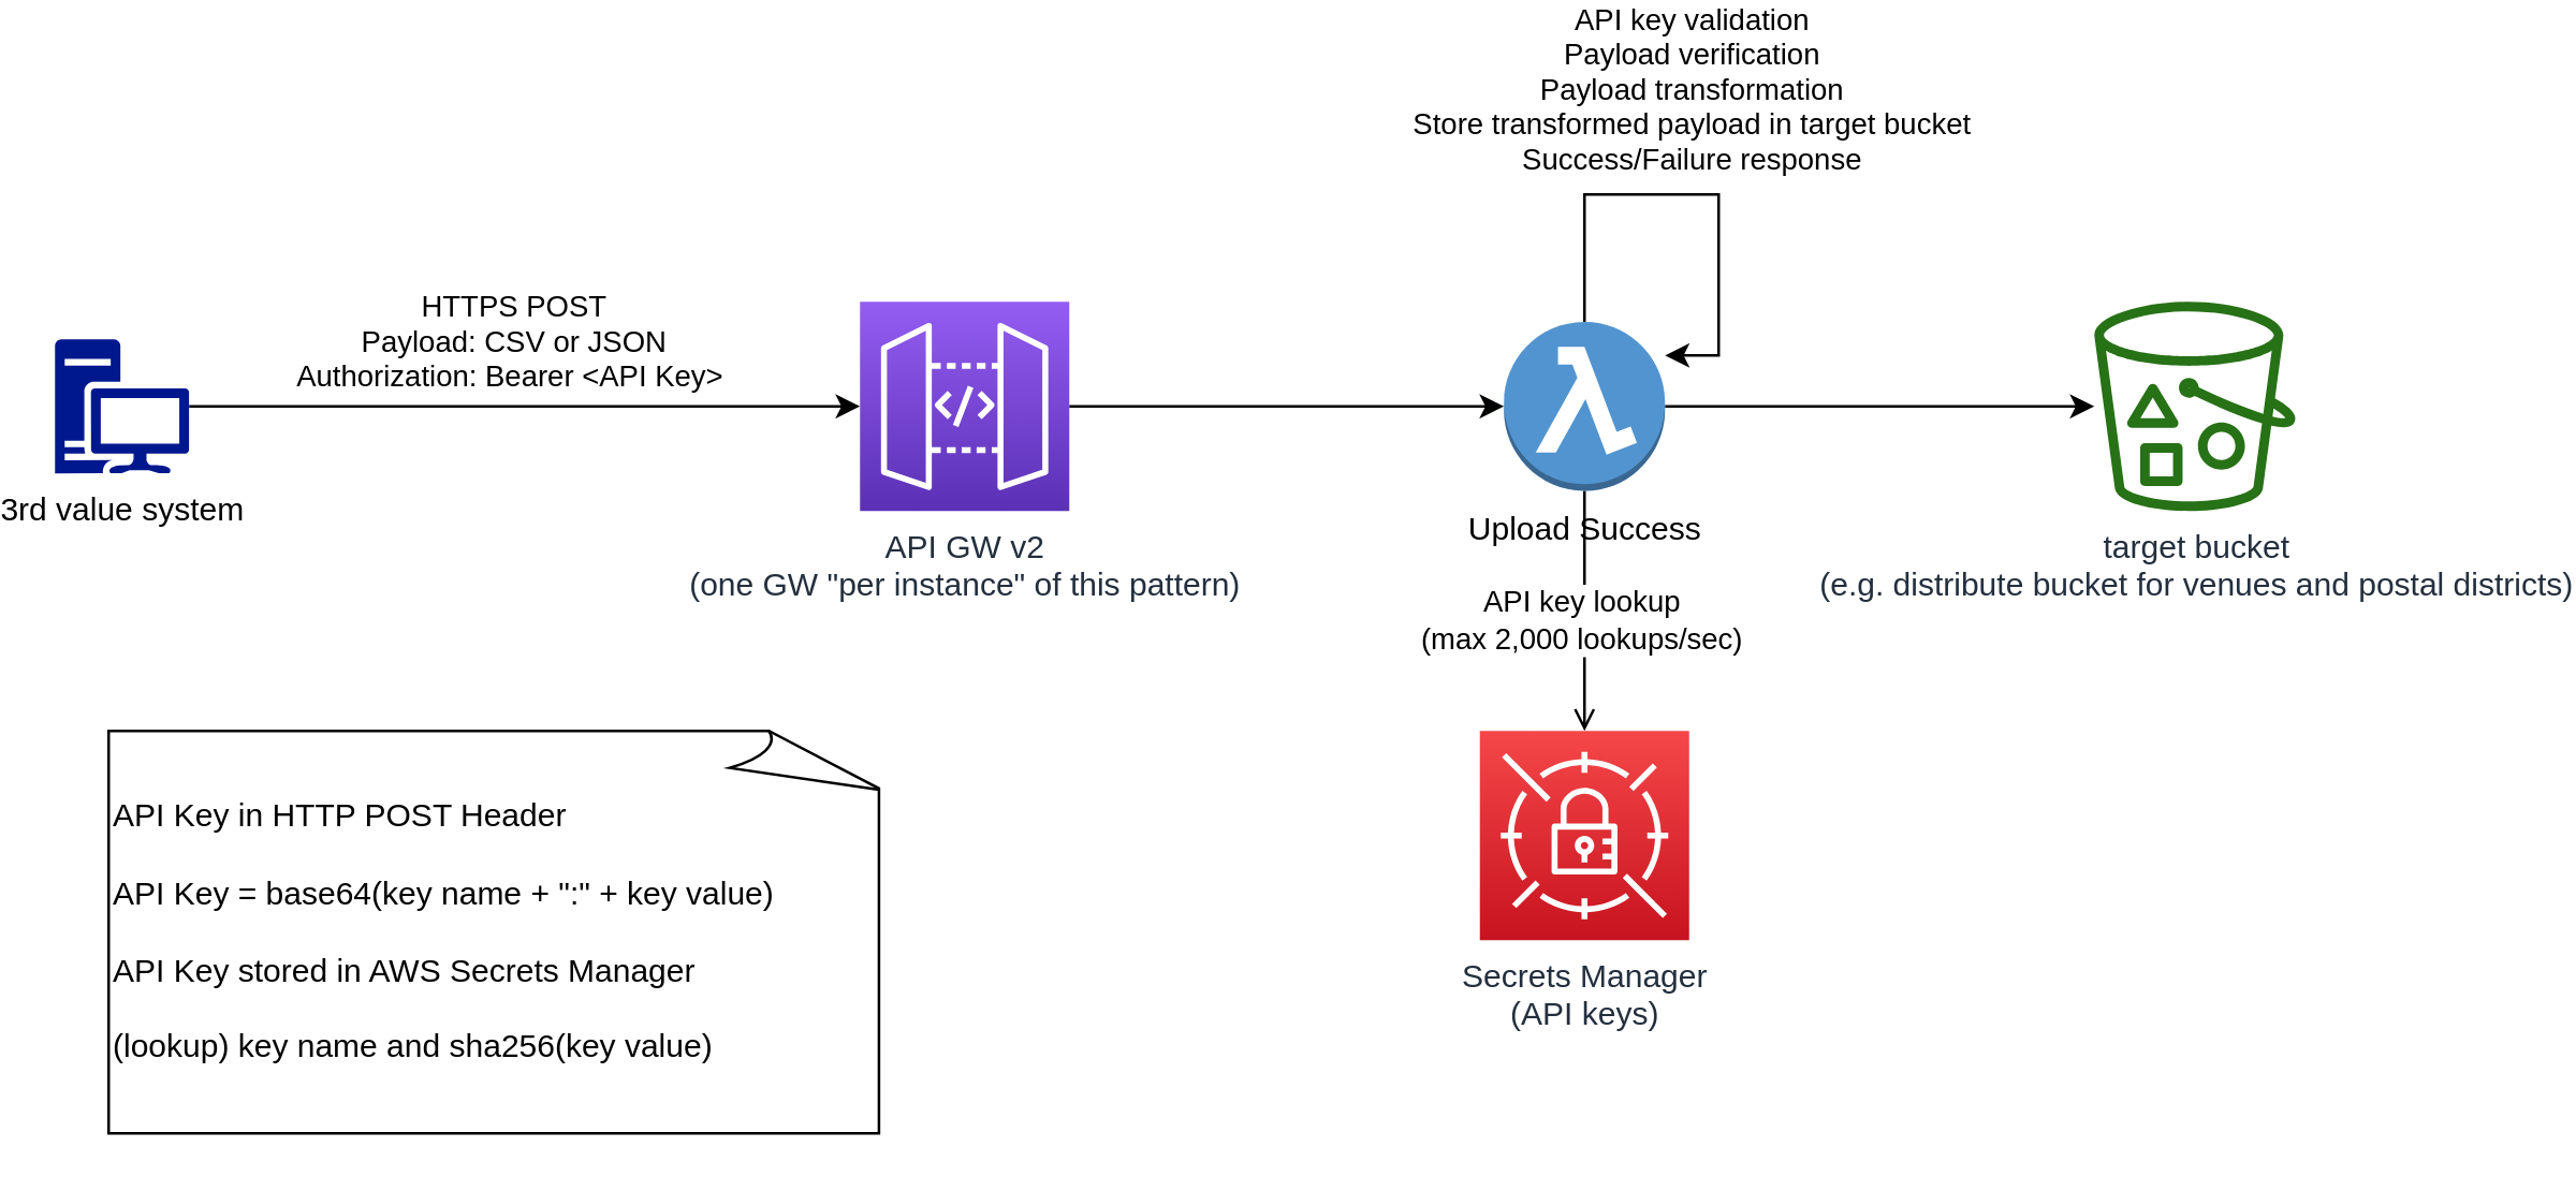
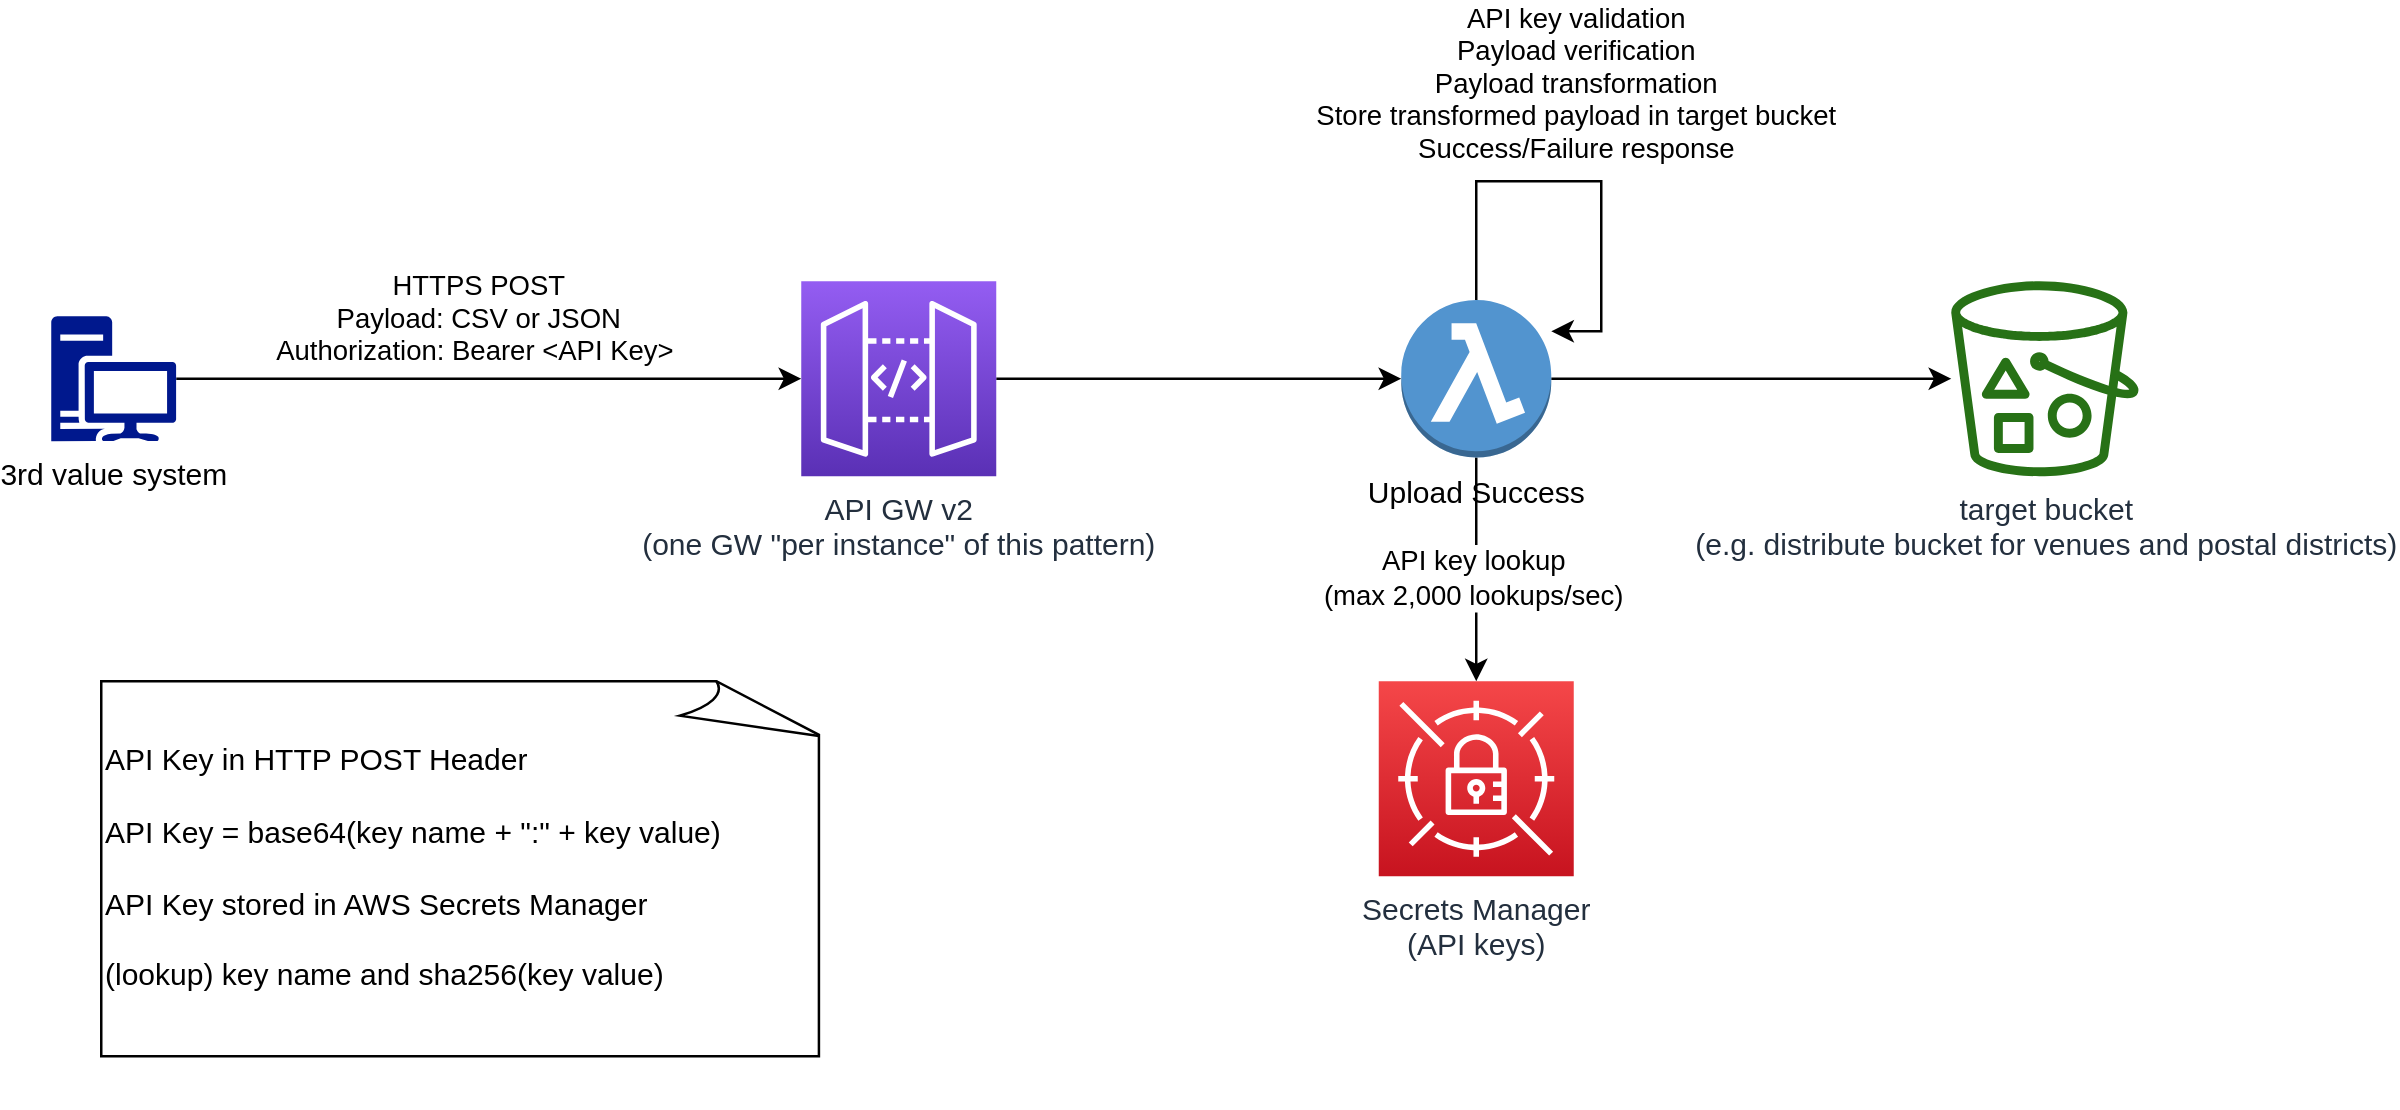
- <mxCell id="5" style="edgeStyle=orthogonalEdgeStyle;rounded=0;orthogonalLoop=1;jettySize=auto;html=1;endArrow=open;" edge="1" parent="1" source="9" target="11"><mxGeometry relative="1" as="geometry" /></mxCell>
+ <mxCell id="5" style="edgeStyle=orthogonalEdgeStyle;rounded=0;orthogonalLoop=1;jettySize=auto;html=1;" edge="1" parent="1" source="9" target="11"><mxGeometry relative="1" as="geometry" /></mxCell>
